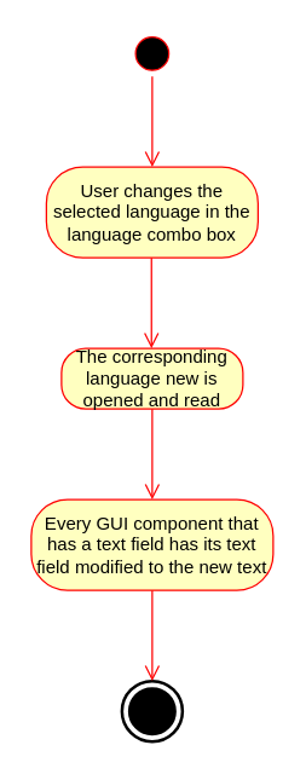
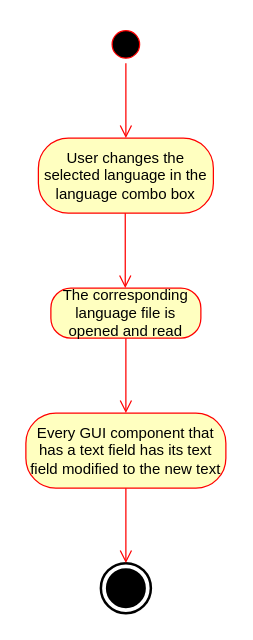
- <mxCell id="5" value="The&amp;nbsp;corresponding language new is opened and read" style="rounded=1;whiteSpace=wrap;html=1;arcSize=40;fontColor=#000000;fillColor=#ffffc0;strokeColor=#ff0000;" vertex="1" parent="1"><mxGeometry x="40" y="230" width="120" height="40" as="geometry" /></mxCell>
+ <mxCell id="5" value="The&amp;nbsp;corresponding language file is opened and read" style="rounded=1;whiteSpace=wrap;html=1;arcSize=40;fontColor=#000000;fillColor=#ffffc0;strokeColor=#ff0000;" vertex="1" parent="1"><mxGeometry x="40" y="230" width="120" height="40" as="geometry" /></mxCell>
